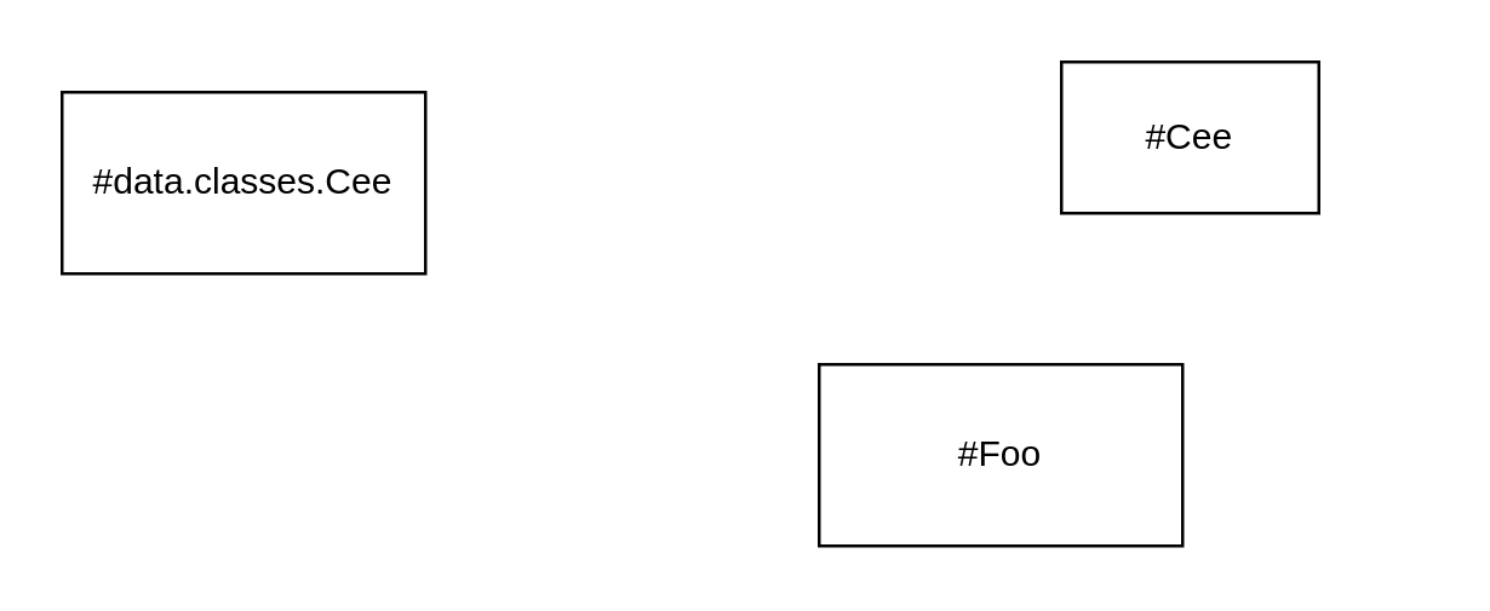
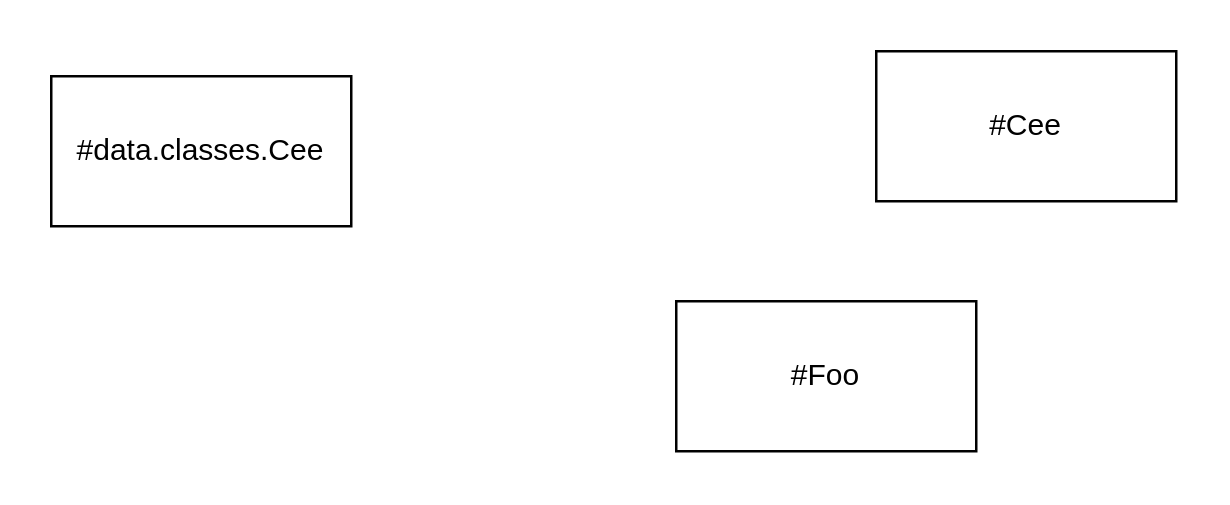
- <mxCell id="4" value="#Cee" style="whiteSpace=wrap;html=1;" vertex="1" parent="1"><mxGeometry x="350" y="20" width="85" height="50" as="geometry" /></mxCell>
+ <mxCell id="4" value="#Cee" style="whiteSpace=wrap;html=1;" vertex="1" parent="1"><mxGeometry x="350" y="20" width="120" height="60" as="geometry" /></mxCell>
